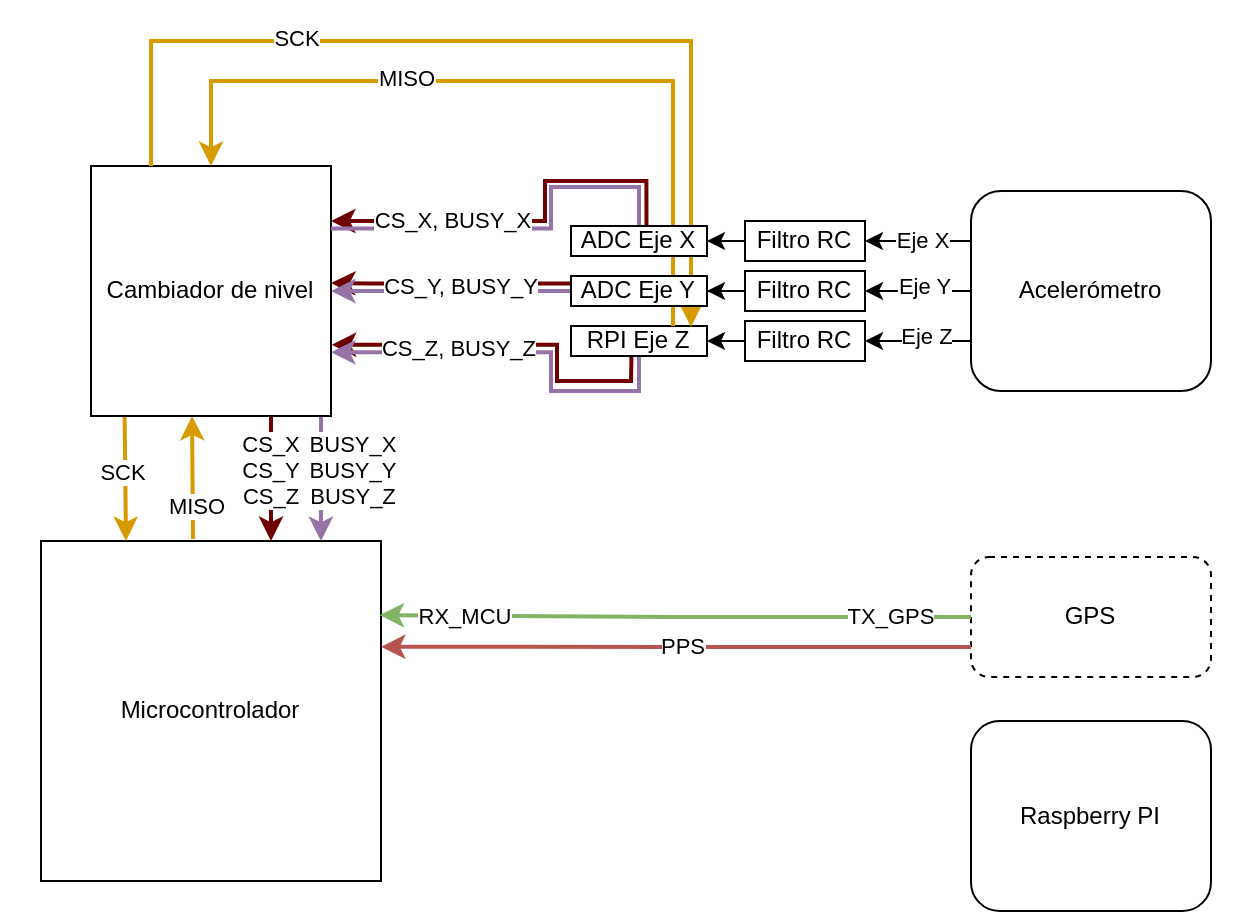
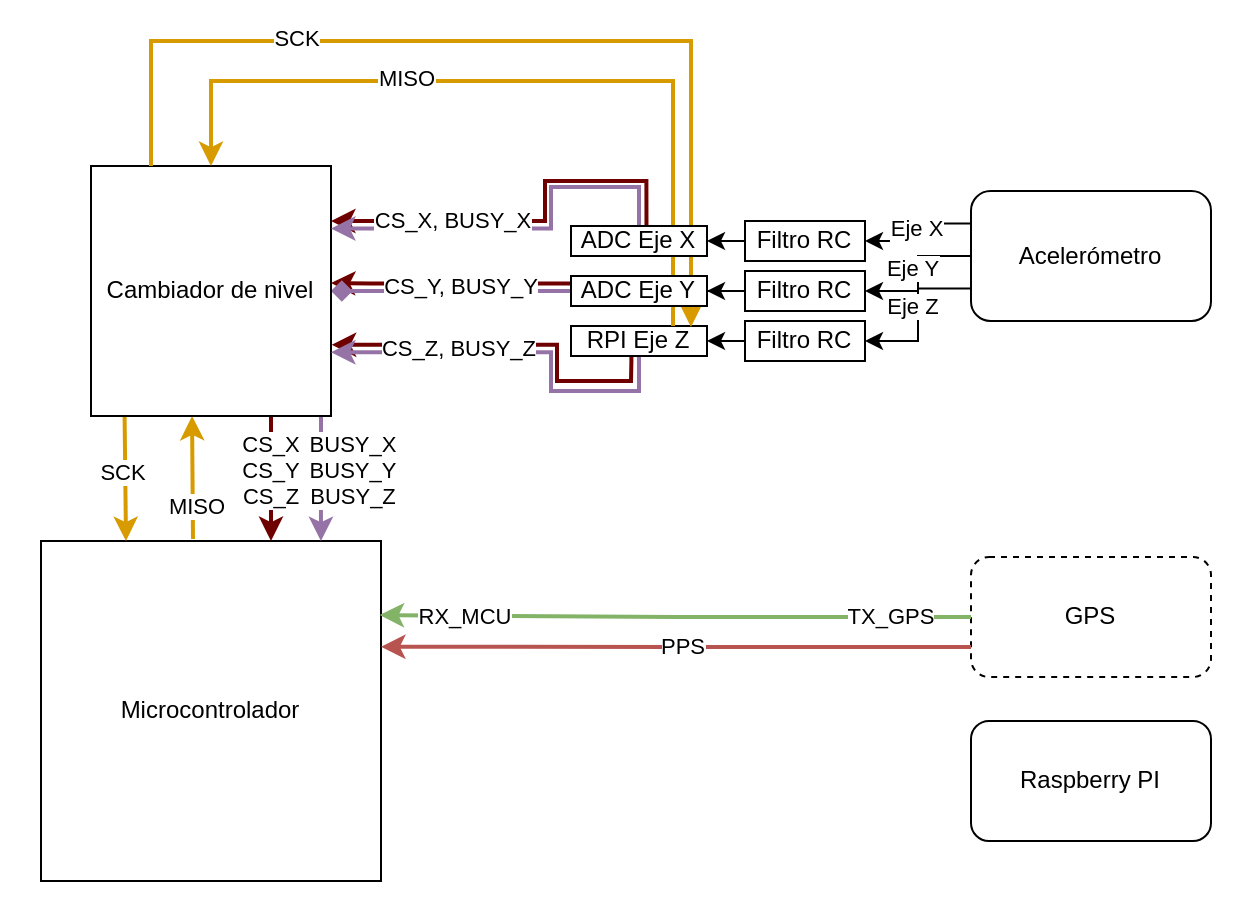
- <mxCell id="33" style="edgeStyle=orthogonalEdgeStyle;rounded=0;orthogonalLoop=1;jettySize=auto;html=1;exitX=0.5;exitY=0;exitDx=0;exitDy=0;entryX=1;entryY=0.25;entryDx=0;entryDy=0;fillColor=#e1d5e7;strokeColor=#9673a6;strokeWidth=2;endArrow=none;" edge="1" parent="1" source="39" target="29"><mxGeometry relative="1" as="geometry"><Array as="points"><mxPoint x="319" y="93" /><mxPoint x="275" y="93" /><mxPoint x="275" y="114" /></Array></mxGeometry></mxCell>
+ <mxCell id="33" style="edgeStyle=orthogonalEdgeStyle;rounded=0;orthogonalLoop=1;jettySize=auto;html=1;exitX=0.5;exitY=0;exitDx=0;exitDy=0;entryX=1;entryY=0.25;entryDx=0;entryDy=0;fillColor=#e1d5e7;strokeColor=#9673a6;strokeWidth=2;" edge="1" parent="1" source="39" target="29"><mxGeometry relative="1" as="geometry"><Array as="points"><mxPoint x="319" y="93" /><mxPoint x="275" y="93" /><mxPoint x="275" y="114" /></Array></mxGeometry></mxCell>
- <mxCell id="19" style="edgeStyle=orthogonalEdgeStyle;rounded=0;orthogonalLoop=1;jettySize=auto;html=1;exitX=0;exitY=0.5;exitDx=0;exitDy=0;entryX=1;entryY=0.5;entryDx=0;entryDy=0;strokeWidth=2;fillColor=#e1d5e7;strokeColor=#9673a6;" edge="1" parent="1" source="40" target="29"><mxGeometry relative="1" as="geometry" /></mxCell>
+ <mxCell id="19" style="edgeStyle=orthogonalEdgeStyle;rounded=0;orthogonalLoop=1;jettySize=auto;html=1;exitX=0;exitY=0.5;exitDx=0;exitDy=0;entryX=1;entryY=0.5;entryDx=0;entryDy=0;strokeWidth=2;fillColor=#e1d5e7;strokeColor=#9673a6;endArrow=diamond;" edge="1" parent="1" source="40" target="29"><mxGeometry relative="1" as="geometry" /></mxCell>
- <mxCell id="12" value="Acelerómetro" style="rounded=1;whiteSpace=wrap;html=1;" vertex="1" parent="1"><mxGeometry x="485" y="95" width="120" height="100" as="geometry" /></mxCell>
+ <mxCell id="12" value="Acelerómetro" style="rounded=1;whiteSpace=wrap;html=1;" vertex="1" parent="1"><mxGeometry x="485" y="95" width="120" height="65" as="geometry" /></mxCell>
- <mxCell id="42" value="Raspberry PI" style="rounded=1;whiteSpace=wrap;html=1;" vertex="1" parent="1"><mxGeometry x="485" y="360" width="120" height="95" as="geometry" /></mxCell>
+ <mxCell id="42" value="Raspberry PI" style="rounded=1;whiteSpace=wrap;html=1;" vertex="1" parent="1"><mxGeometry x="485" y="360" width="120" height="60" as="geometry" /></mxCell>
